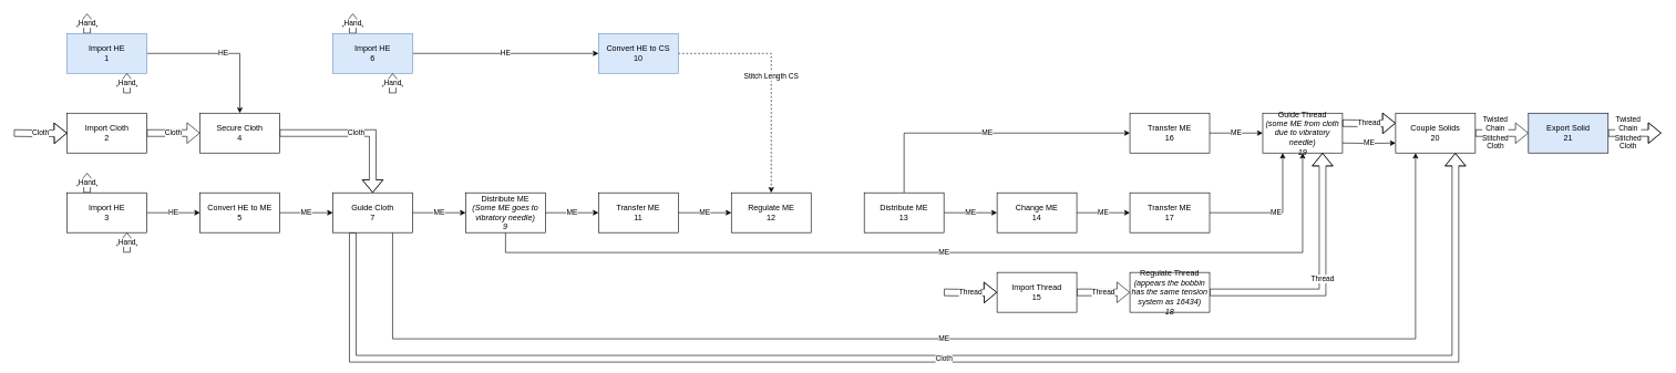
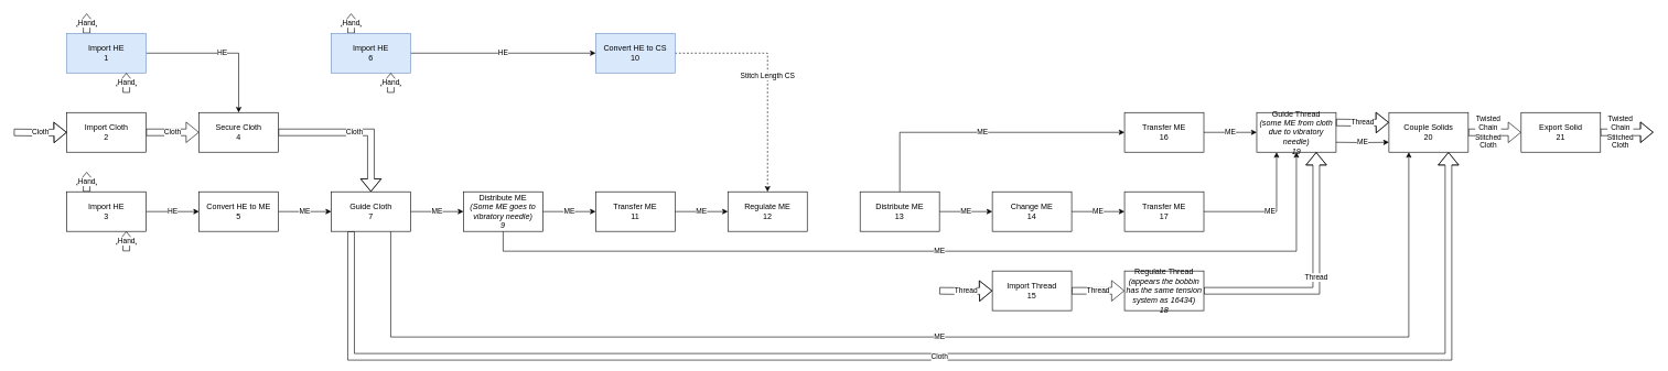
- <mxCell id="39" value="Export Solid&lt;br&gt;21" style="rounded=0;whiteSpace=wrap;html=1;fillColor=#dae8fc;" parent="1" vertex="1"><mxGeometry x="2300" y="170" width="120" height="60" as="geometry" /></mxCell>
+ <mxCell id="39" value="Export Solid&lt;br&gt;21" style="rounded=0;whiteSpace=wrap;html=1;" parent="1" vertex="1"><mxGeometry x="2300" y="170" width="120" height="60" as="geometry" /></mxCell>
